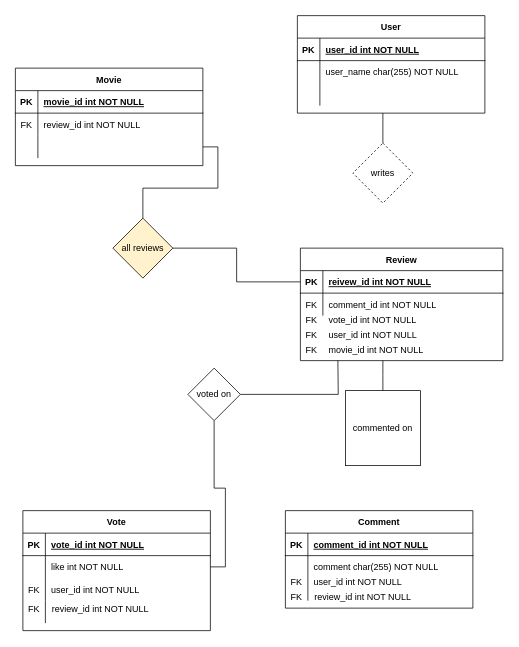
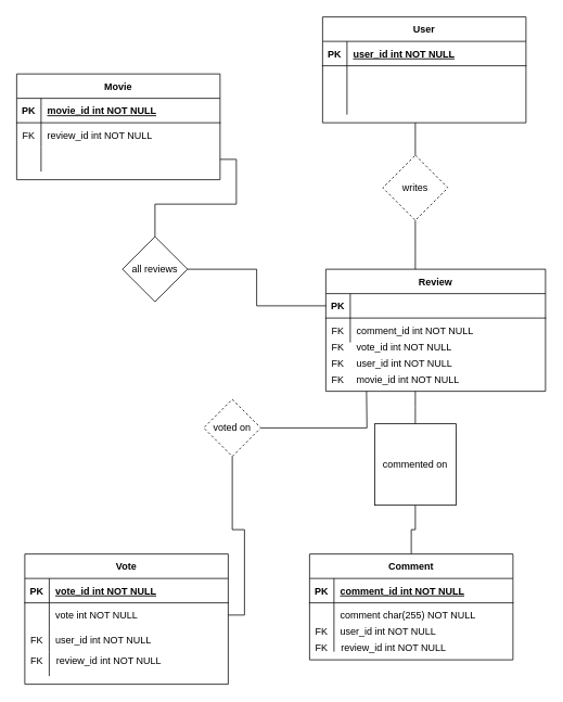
- <mxCell id="18" value="user_name char(255) NOT NULL" style="shape=partialRectangle;overflow=hidden;connectable=0;fillColor=none;top=0;left=0;bottom=0;right=0;align=left;spacingLeft=6;" parent="16" vertex="1"><mxGeometry x="30" width="220" height="30" as="geometry"><mxRectangle width="220" height="30" as="alternateBounds" /></mxGeometry></mxCell>
+ <mxCell id="54" style="edgeStyle=orthogonalEdgeStyle;rounded=0;orthogonalLoop=1;jettySize=auto;html=1;endArrow=none;endFill=0;" parent="1" source="55" target="22" edge="1"><mxGeometry relative="1" as="geometry"><Array as="points"><mxPoint x="510" y="310" /><mxPoint x="510" y="310" /></Array></mxGeometry></mxCell>
- <mxCell id="59" value="all reviews" style="rhombus;whiteSpace=wrap;html=1;fillColor=#fff2cc;" parent="1" vertex="1"><mxGeometry x="150" y="290" width="80" height="80" as="geometry" /></mxCell>
+ <mxCell id="59" value="all reviews" style="rhombus;whiteSpace=wrap;html=1;" parent="1" vertex="1"><mxGeometry x="150" y="290" width="80" height="80" as="geometry" /></mxCell>
- <mxCell id="25" value="reivew_id int NOT NULL" style="shape=partialRectangle;overflow=hidden;connectable=0;fillColor=none;top=0;left=0;bottom=0;right=0;align=left;spacingLeft=6;fontStyle=5;" parent="23" vertex="1"><mxGeometry x="30" width="240" height="30" as="geometry"><mxRectangle width="240" height="30" as="alternateBounds" /></mxGeometry></mxCell>
- <mxCell id="49" value="voted on" style="rhombus;whiteSpace=wrap;html=1;" parent="1" vertex="1"><mxGeometry x="250" y="490" width="70" height="70" as="geometry" /></mxCell>
+ <mxCell id="49" value="voted on" style="rhombus;whiteSpace=wrap;html=1;dashed=1;" parent="1" vertex="1"><mxGeometry x="250" y="490" width="70" height="70" as="geometry" /></mxCell>
+ <mxCell id="45" style="edgeStyle=orthogonalEdgeStyle;rounded=0;orthogonalLoop=1;jettySize=auto;html=1;entryX=0.5;entryY=0;entryDx=0;entryDy=0;endArrow=none;endFill=0;" parent="1" source="46" target="2" edge="1"><mxGeometry relative="1" as="geometry" /></mxCell>
- <mxCell id="35" value="like int NOT NULL " style="shape=partialRectangle;overflow=hidden;connectable=0;fillColor=none;top=0;left=0;bottom=0;right=0;align=left;spacingLeft=6;" parent="33" vertex="1"><mxGeometry x="30" width="220" height="30" as="geometry"><mxRectangle width="220" height="30" as="alternateBounds" /></mxGeometry></mxCell>
+ <mxCell id="35" value="vote int NOT NULL " style="shape=partialRectangle;overflow=hidden;connectable=0;fillColor=none;top=0;left=0;bottom=0;right=0;align=left;spacingLeft=6;" parent="33" vertex="1"><mxGeometry x="30" width="220" height="30" as="geometry"><mxRectangle width="220" height="30" as="alternateBounds" /></mxGeometry></mxCell>
